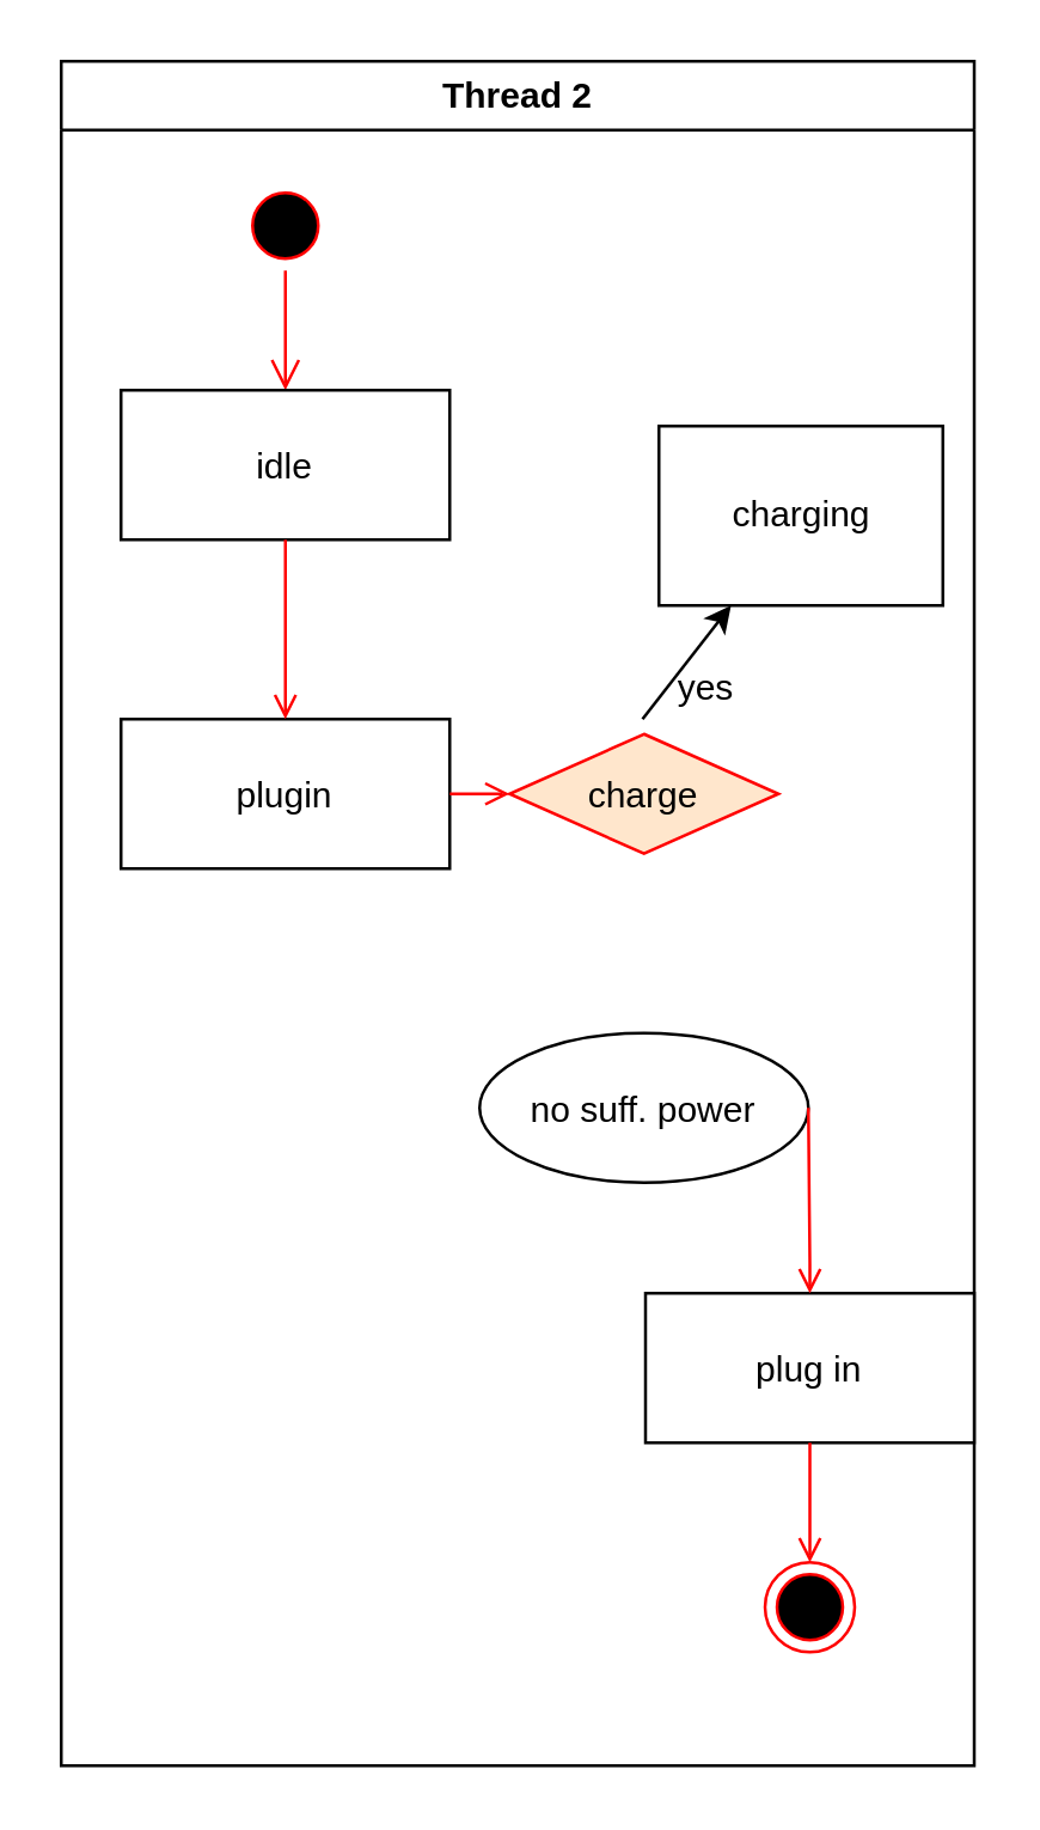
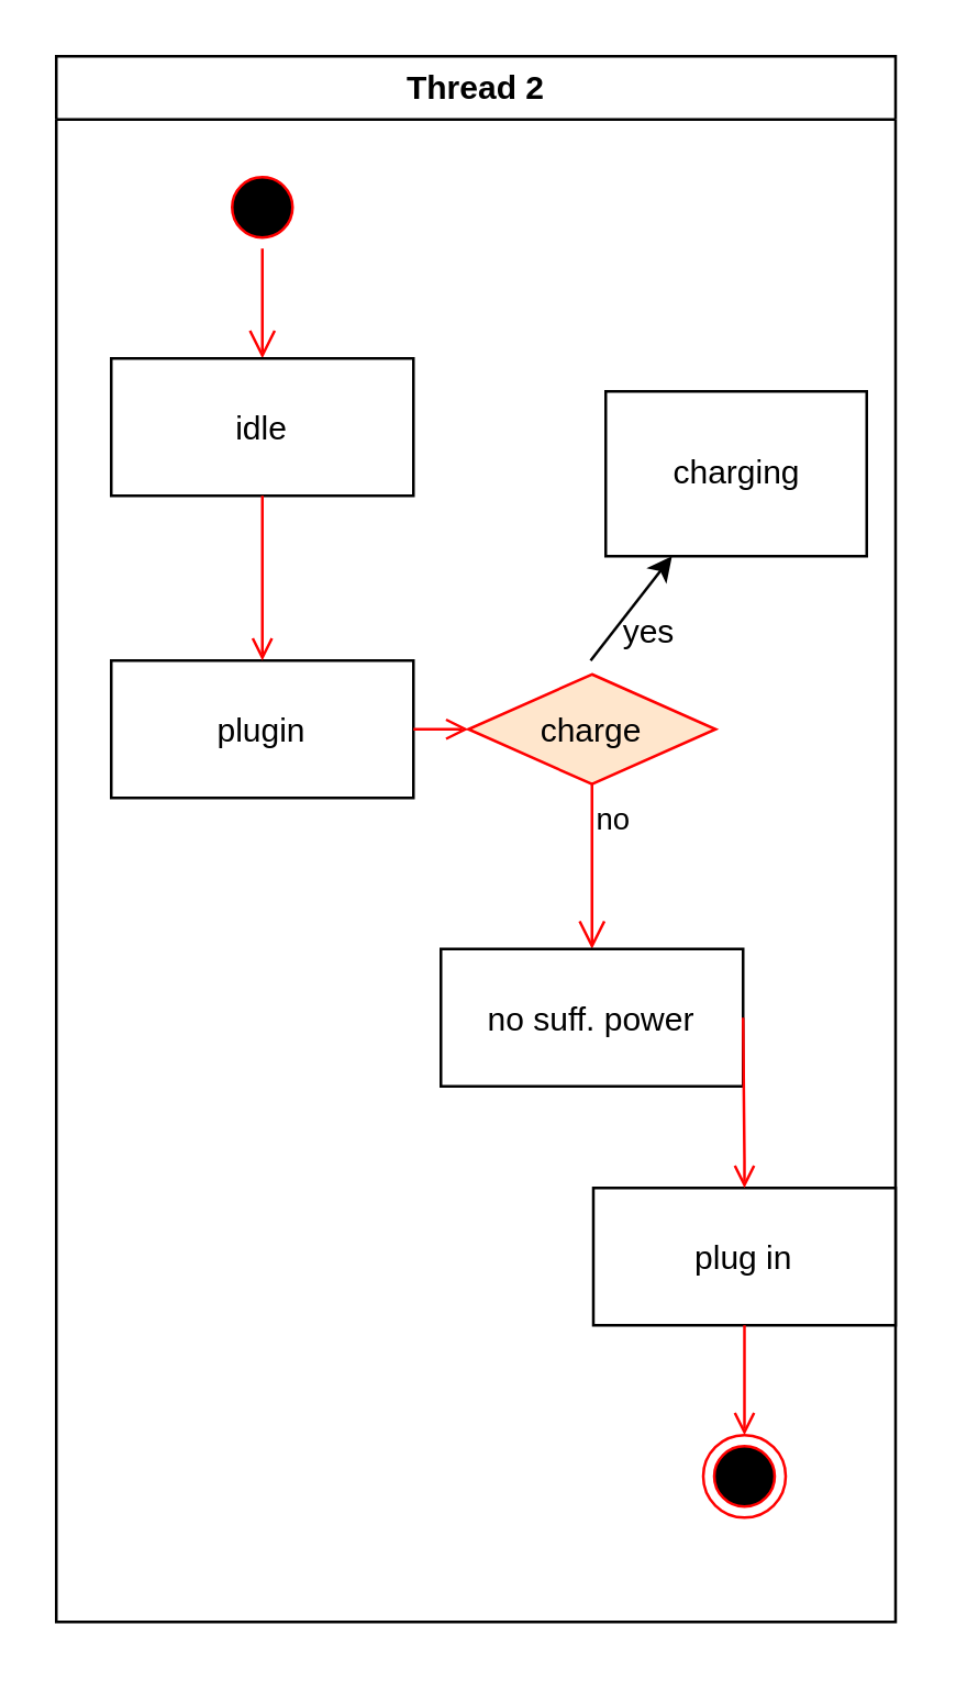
+ <mxCell id="9" value="no" style="edgeStyle=elbowEdgeStyle;elbow=horizontal;align=left;verticalAlign=top;endArrow=open;endSize=8;strokeColor=#FF0000;endFill=1;rounded=0" parent="2" source="8" target="11" edge="1"><mxGeometry x="-1" relative="1" as="geometry"><mxPoint x="190" y="305" as="targetPoint" /></mxGeometry></mxCell>
- <mxCell id="11" value="no suff. power" style="ellipse;" parent="2" vertex="1"><mxGeometry x="140" y="325" width="110" height="50" as="geometry" /></mxCell>
+ <mxCell id="11" value="no suff. power" style="" parent="2" vertex="1"><mxGeometry x="140" y="325" width="110" height="50" as="geometry" /></mxCell>
